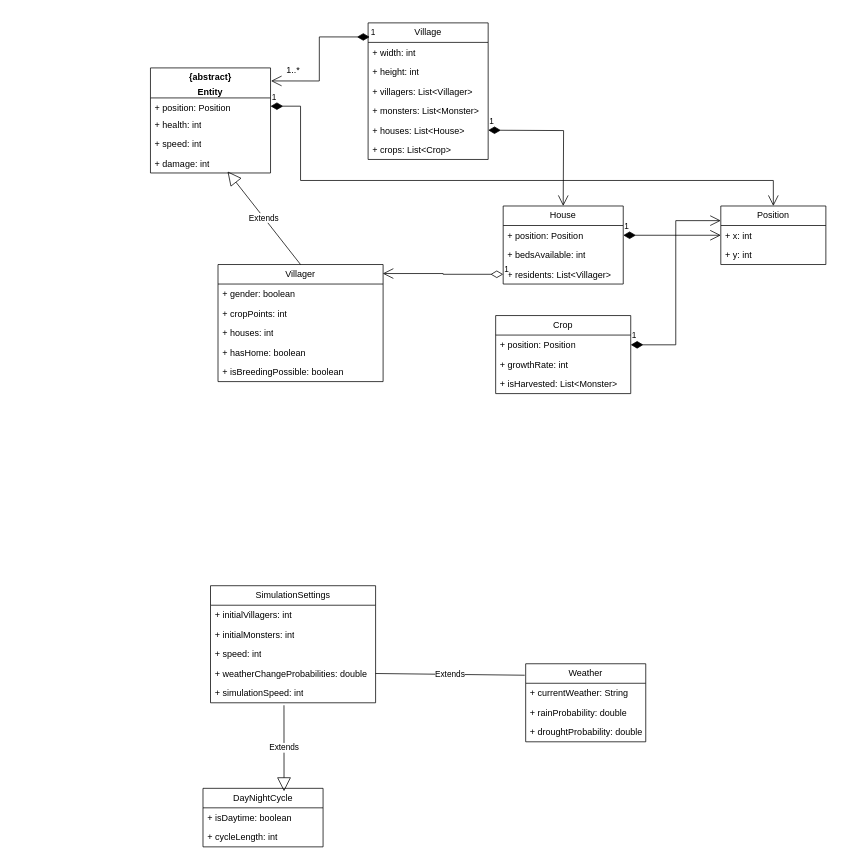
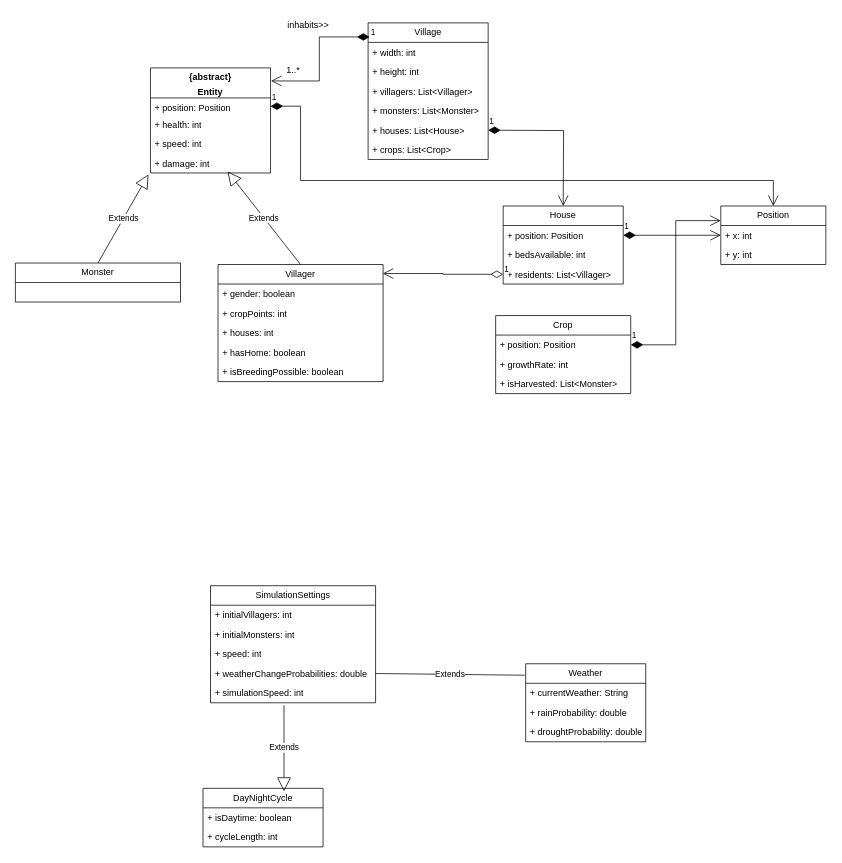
+ <mxCell id="56" value="&lt;span style=&quot;font-weight: normal;&quot;&gt;inhabits&amp;gt;&amp;gt;&lt;/span&gt;" style="text;align=center;fontStyle=1;verticalAlign=middle;spacingLeft=3;spacingRight=3;strokeColor=none;rotatable=0;points=[[0,0.5],[1,0.5]];portConstraint=eastwest;html=1;" vertex="1" parent="1"><mxGeometry x="370" y="20" width="80" height="26" as="geometry" /></mxCell>
+ <mxCell id="51" value="Extends" style="endArrow=block;endSize=16;endFill=0;html=1;rounded=0;exitX=0.5;exitY=0;exitDx=0;exitDy=0;entryX=-0.017;entryY=1.077;entryDx=0;entryDy=0;entryPerimeter=0;" edge="1" parent="1" source="15" target="47"><mxGeometry width="160" relative="1" as="geometry"><mxPoint x="560" y="330" as="sourcePoint" /><mxPoint x="720" y="330" as="targetPoint" /></mxGeometry></mxCell>
+ <mxCell id="15" value="Monster" style="swimlane;fontStyle=0;childLayout=stackLayout;horizontal=1;startSize=26;fillColor=none;horizontalStack=0;resizeParent=1;resizeParentMax=0;resizeLast=0;collapsible=1;marginBottom=0;whiteSpace=wrap;html=1;" vertex="1" parent="1"><mxGeometry x="20" y="350" width="220" height="52" as="geometry"><mxRectangle x="40" y="40" width="80" height="30" as="alternateBounds" /></mxGeometry></mxCell>
